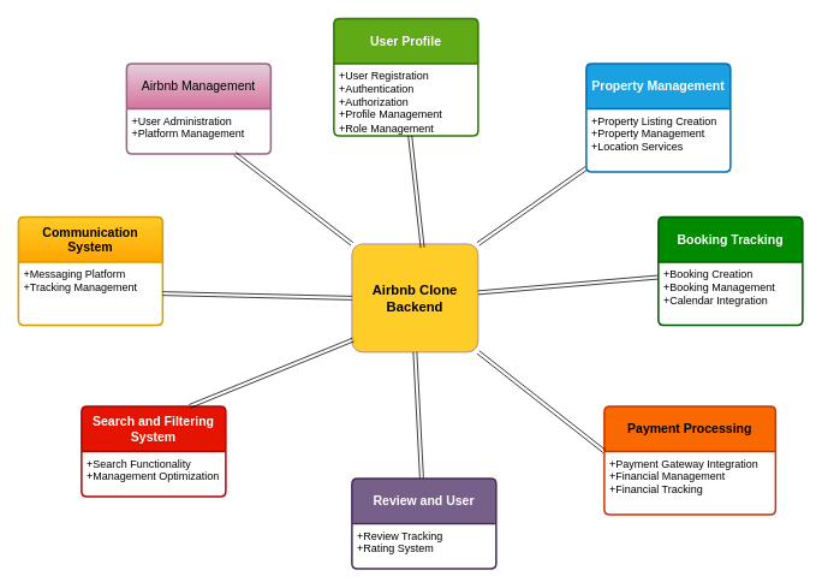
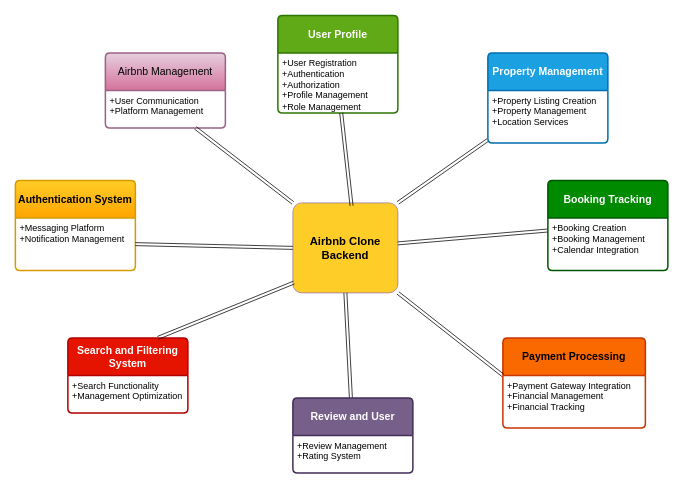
- <mxCell id="3" value="+User Administration&lt;br&gt;+Platform Management&lt;div&gt;&lt;br/&gt;&lt;/div&gt;" style="align=left;strokeColor=none;fillColor=none;spacingLeft=4;spacingRight=4;fontSize=12;verticalAlign=top;resizable=0;rotatable=0;part=1;html=1;whiteSpace=wrap;" vertex="1" parent="2"><mxGeometry y="50" width="160" height="50" as="geometry" /></mxCell>
+ <mxCell id="3" value="+User Communication&lt;br&gt;+Platform Management&lt;div&gt;&lt;br/&gt;&lt;/div&gt;" style="align=left;strokeColor=none;fillColor=none;spacingLeft=4;spacingRight=4;fontSize=12;verticalAlign=top;resizable=0;rotatable=0;part=1;html=1;whiteSpace=wrap;" vertex="1" parent="2"><mxGeometry y="50" width="160" height="50" as="geometry" /></mxCell>
- <mxCell id="15" value="&lt;b&gt;Communication System&lt;/b&gt;" style="swimlane;childLayout=stackLayout;horizontal=1;startSize=50;horizontalStack=0;rounded=1;fontSize=14;fontStyle=0;strokeWidth=2;resizeParent=0;resizeLast=1;shadow=0;dashed=0;align=center;arcSize=4;whiteSpace=wrap;html=1;fillColor=#ffcd28;gradientColor=#ffa500;strokeColor=#d79b00;" vertex="1" parent="1"><mxGeometry x="20" y="240" width="160" height="120" as="geometry" /></mxCell>
+ <mxCell id="15" value="&lt;b&gt;Authentication System&lt;/b&gt;" style="swimlane;childLayout=stackLayout;horizontal=1;startSize=50;horizontalStack=0;rounded=1;fontSize=14;fontStyle=0;strokeWidth=2;resizeParent=0;resizeLast=1;shadow=0;dashed=0;align=center;arcSize=4;whiteSpace=wrap;html=1;fillColor=#ffcd28;gradientColor=#ffa500;strokeColor=#d79b00;" vertex="1" parent="1"><mxGeometry x="20" y="240" width="160" height="120" as="geometry" /></mxCell>
- <mxCell id="16" value="+Messaging Platform&lt;br&gt;+Tracking Management&lt;div&gt;&lt;br/&gt;&lt;/div&gt;" style="align=left;strokeColor=none;fillColor=none;spacingLeft=4;spacingRight=4;fontSize=12;verticalAlign=top;resizable=0;rotatable=0;part=1;html=1;whiteSpace=wrap;" vertex="1" parent="15"><mxGeometry y="50" width="160" height="70" as="geometry" /></mxCell>
+ <mxCell id="16" value="+Messaging Platform&lt;br&gt;+Notification Management&lt;div&gt;&lt;br/&gt;&lt;/div&gt;" style="align=left;strokeColor=none;fillColor=none;spacingLeft=4;spacingRight=4;fontSize=12;verticalAlign=top;resizable=0;rotatable=0;part=1;html=1;whiteSpace=wrap;" vertex="1" parent="15"><mxGeometry y="50" width="160" height="70" as="geometry" /></mxCell>
- <mxCell id="21" value="+Review Tracking&lt;br&gt;+Rating System" style="align=left;strokeColor=none;fillColor=none;spacingLeft=4;spacingRight=4;fontSize=12;verticalAlign=top;resizable=0;rotatable=0;part=1;html=1;whiteSpace=wrap;" vertex="1" parent="20"><mxGeometry y="50" width="160" height="50" as="geometry" /></mxCell>
+ <mxCell id="21" value="+Review Management&lt;br&gt;+Rating System" style="align=left;strokeColor=none;fillColor=none;spacingLeft=4;spacingRight=4;fontSize=12;verticalAlign=top;resizable=0;rotatable=0;part=1;html=1;whiteSpace=wrap;" vertex="1" parent="20"><mxGeometry y="50" width="160" height="50" as="geometry" /></mxCell>
